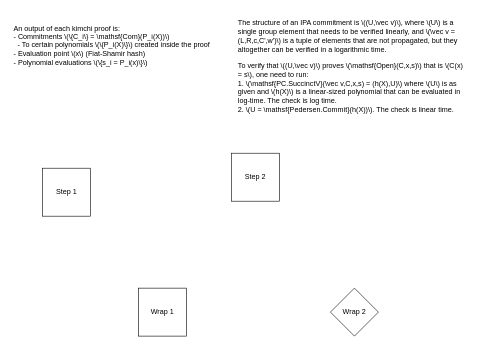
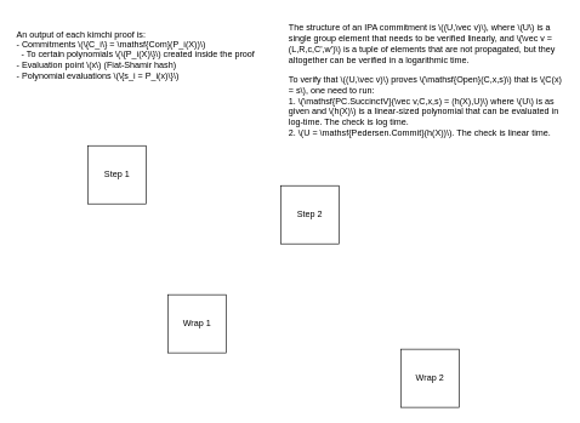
- <mxCell id="2" value="Step 1" style="rounded=0;whiteSpace=wrap;html=1;" vertex="1" parent="1"><mxGeometry x="70" y="280" width="80" height="80" as="geometry" /></mxCell>
+ <mxCell id="2" value="Step 1" style="rounded=0;whiteSpace=wrap;html=1;" vertex="1" parent="1"><mxGeometry x="120" y="200" width="80" height="80" as="geometry" /></mxCell>
- <mxCell id="4" value="Wrap 1" style="rounded=0;whiteSpace=wrap;html=1;" vertex="1" parent="1"><mxGeometry x="230" y="480" width="80" height="80" as="geometry" /></mxCell>
+ <mxCell id="4" value="Wrap 1" style="rounded=0;whiteSpace=wrap;html=1;" vertex="1" parent="1"><mxGeometry x="230" y="405" width="80" height="80" as="geometry" /></mxCell>
- <mxCell id="5" value="Wrap 2" style="rhombus;whiteSpace=wrap;html=1;" vertex="1" parent="1"><mxGeometry x="550" y="480" width="80" height="80" as="geometry" /></mxCell>
+ <mxCell id="5" value="Wrap 2" style="rounded=0;whiteSpace=wrap;html=1;" vertex="1" parent="1"><mxGeometry x="550" y="480" width="80" height="80" as="geometry" /></mxCell>
